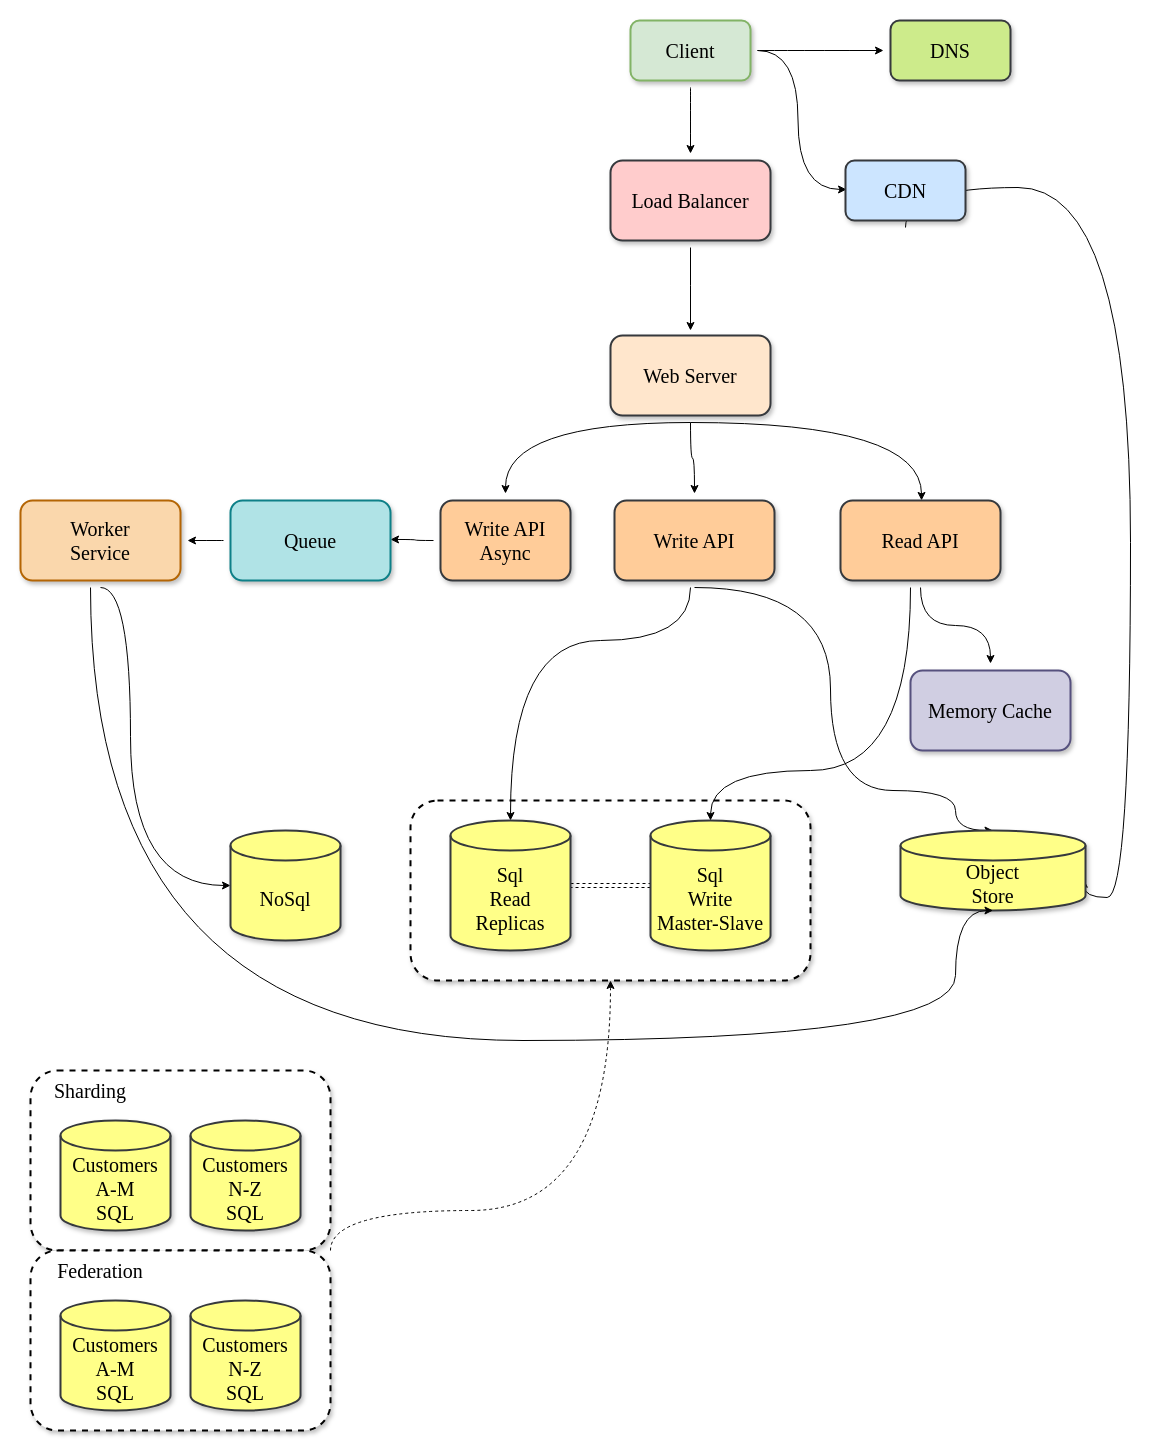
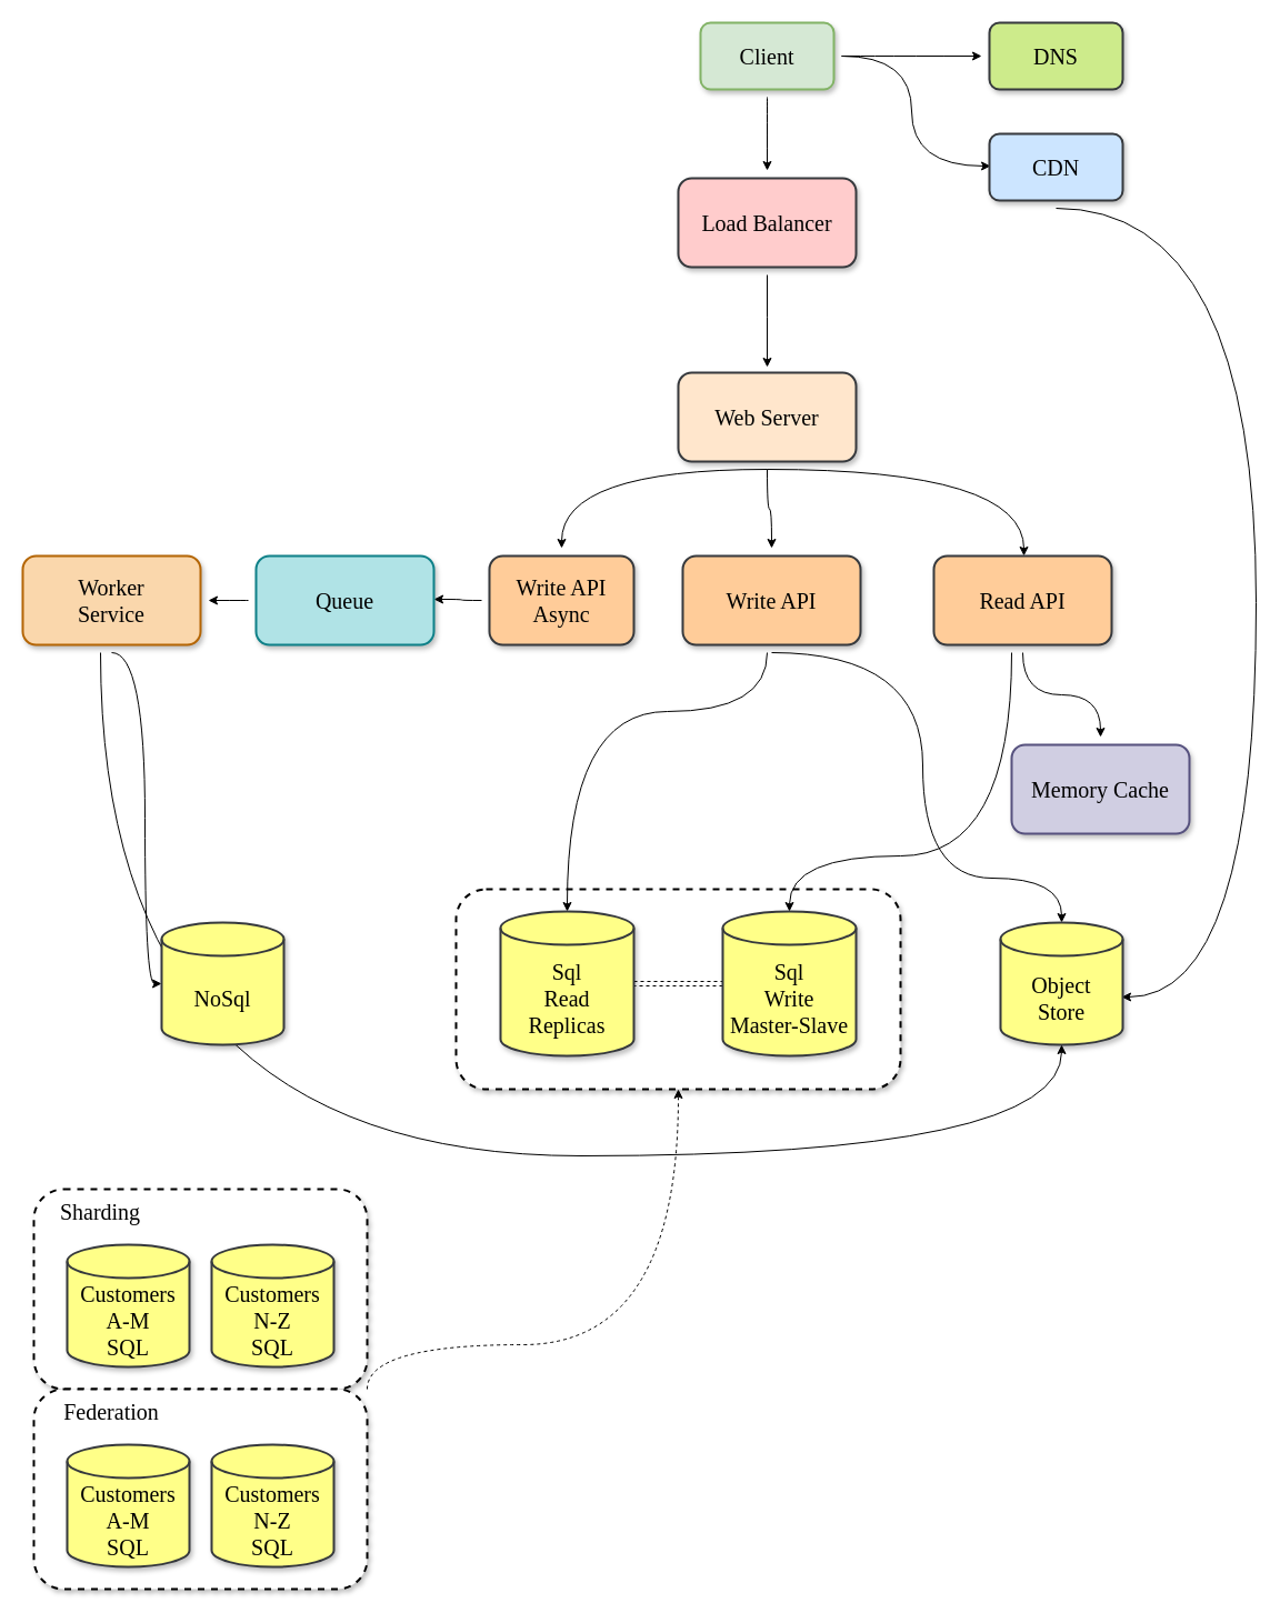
- <mxCell id="11" value="&lt;font style=&quot;font-size: 20px&quot;&gt;CDN&lt;/font&gt;" style="rounded=1;whiteSpace=wrap;html=1;fontFamily=Comic Sans MS;glass=0;strokeWidth=2;perimeterSpacing=7;shadow=1;fillColor=#cce5ff;strokeColor=#36393d;" vertex="1" parent="1"><mxGeometry x="845" y="160" width="120" height="60" as="geometry" /></mxCell>
+ <mxCell id="11" value="&lt;font style=&quot;font-size: 20px&quot;&gt;CDN&lt;/font&gt;" style="rounded=1;whiteSpace=wrap;html=1;fontFamily=Comic Sans MS;glass=0;strokeWidth=2;perimeterSpacing=7;shadow=1;fillColor=#cce5ff;strokeColor=#36393d;" vertex="1" parent="1"><mxGeometry x="890" y="120" width="120" height="60" as="geometry" /></mxCell>
- <mxCell id="27" value="Object&lt;br&gt;Store" style="shape=cylinder3;whiteSpace=wrap;html=1;boundedLbl=1;backgroundOutline=1;size=15;rounded=1;shadow=1;glass=0;strokeWidth=2;fontFamily=Comic Sans MS;fontSize=20;fillColor=#ffff88;strokeColor=#36393d;" vertex="1" parent="1"><mxGeometry x="900" y="830" width="185" height="80" as="geometry" /></mxCell>
+ <mxCell id="27" value="Object&lt;br&gt;Store" style="shape=cylinder3;whiteSpace=wrap;html=1;boundedLbl=1;backgroundOutline=1;size=15;rounded=1;shadow=1;glass=0;strokeWidth=2;fontFamily=Comic Sans MS;fontSize=20;fillColor=#ffff88;strokeColor=#36393d;" vertex="1" parent="1"><mxGeometry x="900" y="830" width="110" height="110" as="geometry" /></mxCell>
- <mxCell id="36" value="NoSql" style="shape=cylinder3;whiteSpace=wrap;html=1;boundedLbl=1;backgroundOutline=1;size=15;rounded=1;shadow=1;glass=0;strokeWidth=2;fontFamily=Comic Sans MS;fontSize=20;fillColor=#ffff88;strokeColor=#36393d;" vertex="1" parent="1"><mxGeometry x="230" y="830" width="110" height="110" as="geometry" /></mxCell>
+ <mxCell id="36" value="NoSql" style="shape=cylinder3;whiteSpace=wrap;html=1;boundedLbl=1;backgroundOutline=1;size=15;rounded=1;shadow=1;glass=0;strokeWidth=2;fontFamily=Comic Sans MS;fontSize=20;fillColor=#ffff88;strokeColor=#36393d;" vertex="1" parent="1"><mxGeometry x="145" y="830" width="110" height="110" as="geometry" /></mxCell>
